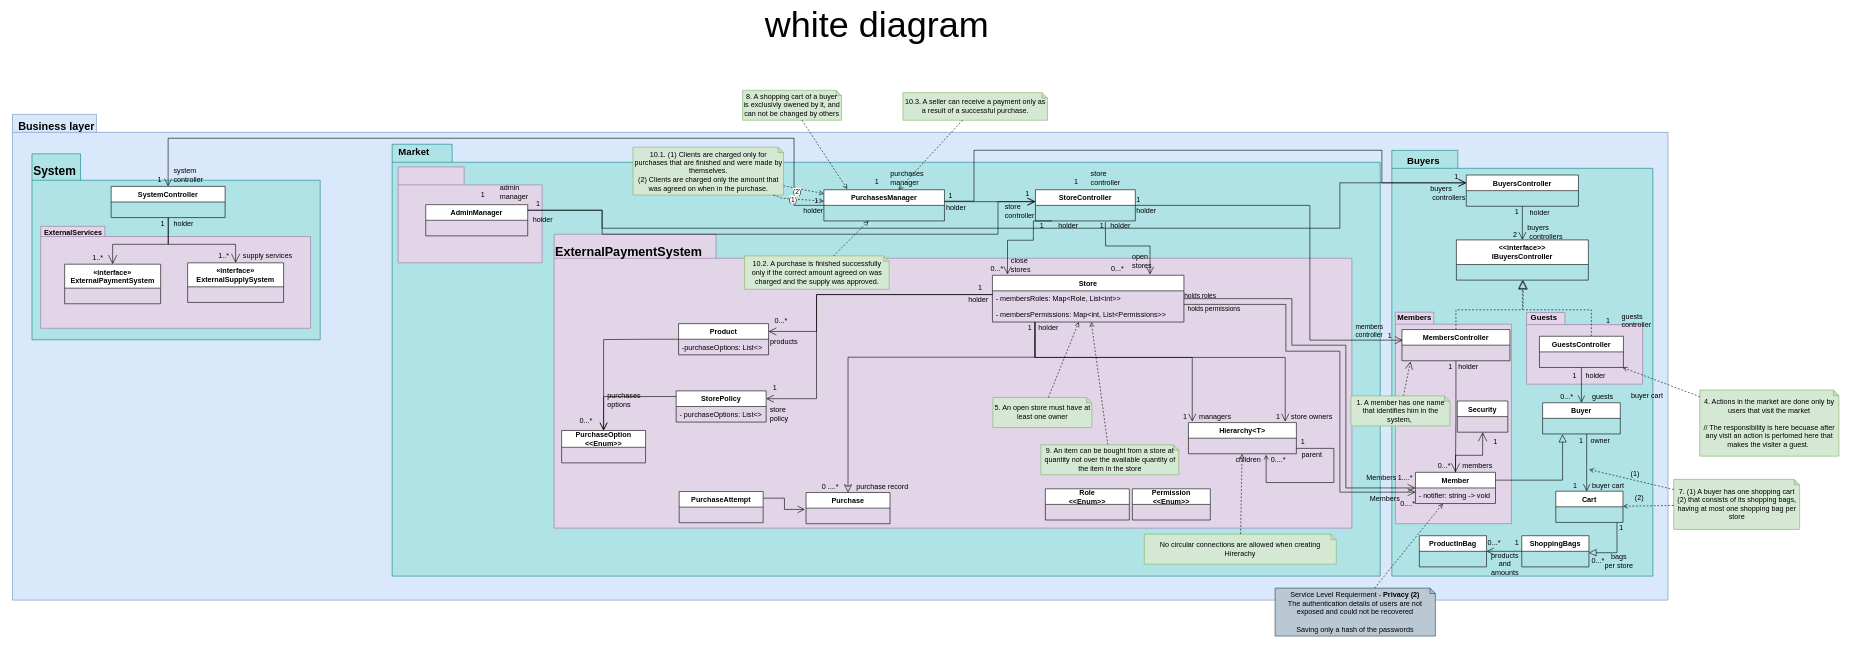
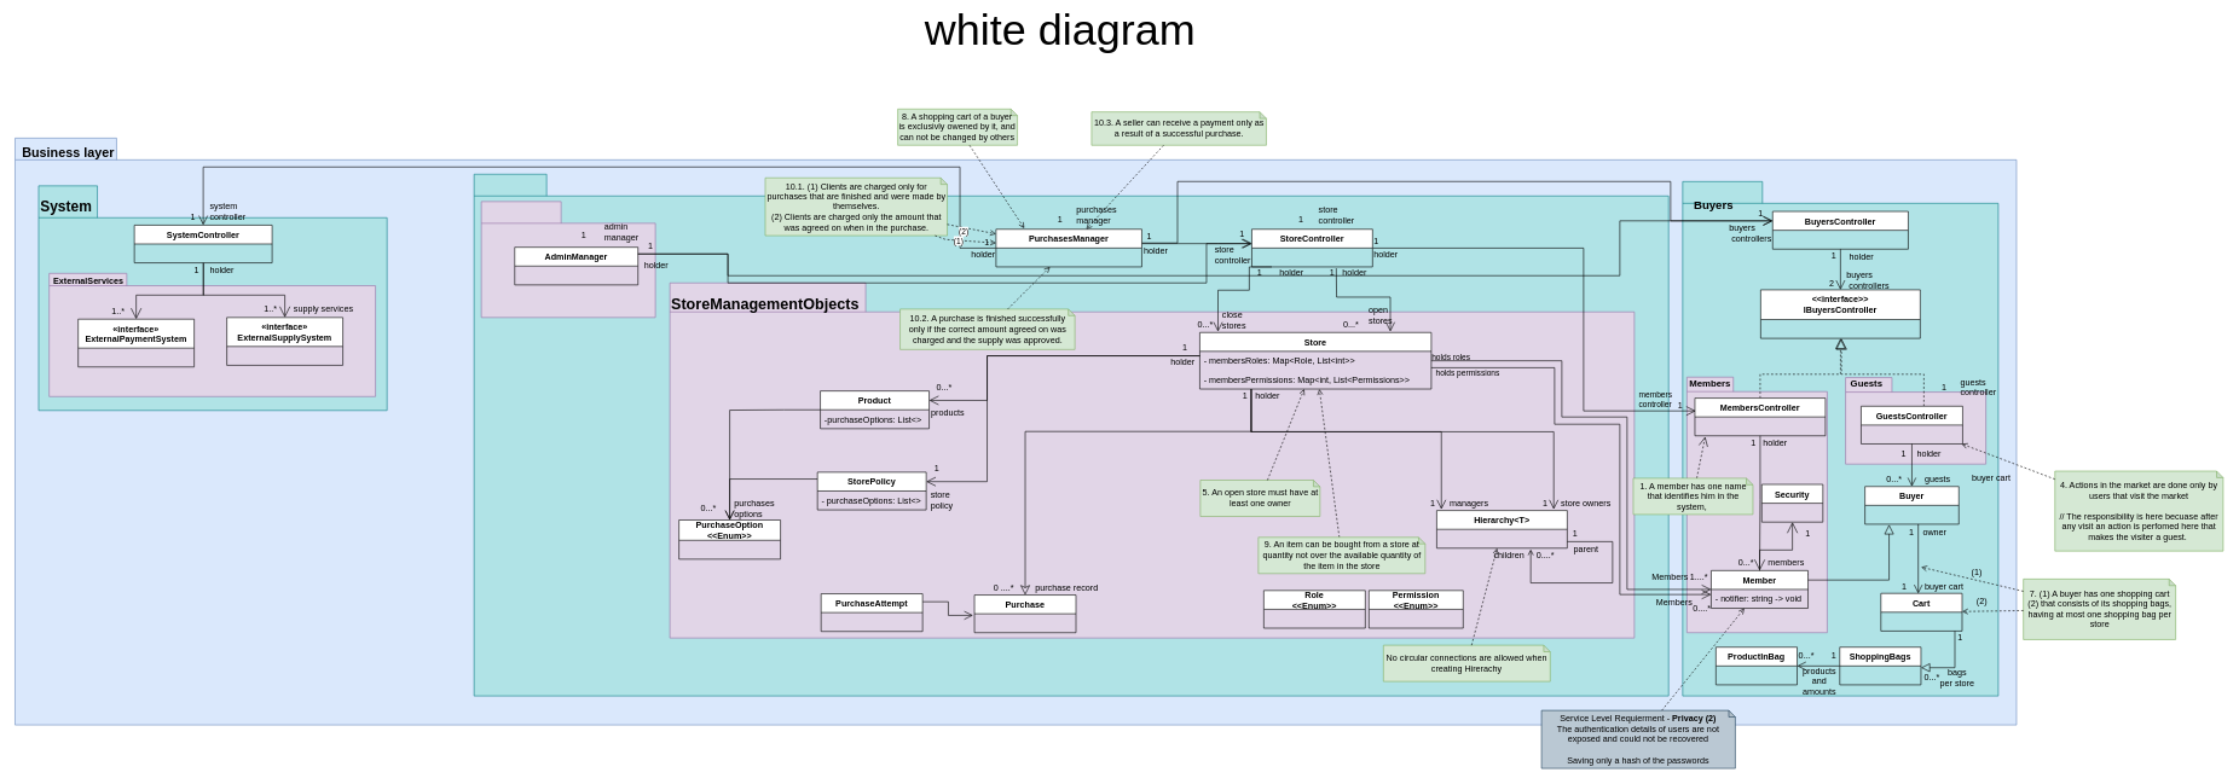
- <mxCell id="183" value="&lt;b&gt;Market&lt;/b&gt;" style="text;html=1;align=center;verticalAlign=middle;resizable=0;points=[];autosize=1;strokeColor=none;fillColor=none;fontSize=16;" vertex="1" parent="1"><mxGeometry x="654" y="241.86" width="70" height="20" as="geometry" /></mxCell>
- <mxCell id="166" value="&lt;b&gt;Buyers&lt;/b&gt;" style="text;html=1;align=center;verticalAlign=middle;resizable=0;points=[];autosize=1;strokeColor=none;fillColor=none;fontSize=16;" vertex="1" parent="1"><mxGeometry x="2337.25" y="257.39" width="70" height="20" as="geometry" /></mxCell>
+ <mxCell id="166" value="&lt;b&gt;Buyers&lt;/b&gt;" style="text;html=1;align=center;verticalAlign=middle;resizable=0;points=[];autosize=1;strokeColor=none;fillColor=none;fontSize=16;" vertex="1" parent="1"><mxGeometry x="2327.25" y="272.39" width="70" height="20" as="geometry" /></mxCell>
- <mxCell id="7" value="ExternalPaymentSystem" style="shape=folder;fontStyle=1;spacingTop=10;tabWidth=270;tabHeight=40;tabPosition=left;html=1;fontSize=21;fillColor=#e1d5e7;strokeColor=#9673a6;align=left;verticalAlign=top;" vertex="1" parent="1"><mxGeometry x="923" y="390" width="1330" height="490" as="geometry" /></mxCell>
+ <mxCell id="7" value="StoreManagementObjects" style="shape=folder;fontStyle=1;spacingTop=10;tabWidth=270;tabHeight=40;tabPosition=left;html=1;fontSize=21;fillColor=#e1d5e7;strokeColor=#9673a6;align=left;verticalAlign=top;" vertex="1" parent="1"><mxGeometry x="923" y="390" width="1330" height="490" as="geometry" /></mxCell>
- <mxCell id="132" value="purchases&amp;nbsp;&lt;br&gt;&lt;div style=&quot;text-align: left&quot;&gt;&lt;span&gt;options&lt;/span&gt;&lt;/div&gt;" style="text;html=1;align=center;verticalAlign=middle;resizable=0;points=[];autosize=1;strokeColor=none;fillColor=none;" vertex="1" parent="1"><mxGeometry x="1005.5" y="652.2" width="70" height="30" as="geometry" /></mxCell>
+ <mxCell id="132" value="purchases&amp;nbsp;&lt;br&gt;&lt;div style=&quot;text-align: left&quot;&gt;&lt;span&gt;options&lt;/span&gt;&lt;/div&gt;" style="text;html=1;align=center;verticalAlign=middle;resizable=0;points=[];autosize=1;strokeColor=none;fillColor=none;" vertex="1" parent="1"><mxGeometry x="1005.5" y="687.2" width="70" height="30" as="geometry" /></mxCell>
- <mxCell id="192" value="No circular connections are allowed when creating Hirerachy" style="shape=note;whiteSpace=wrap;html=1;backgroundOutline=1;darkOpacity=0.05;labelBackgroundColor=none;fillColor=#d5e8d4;strokeColor=#82b366;size=9;" vertex="1" parent="1"><mxGeometry x="1907" y="890" width="320" height="50" as="geometry" /></mxCell>
+ <mxCell id="192" value="No circular connections are allowed when creating Hirerachy" style="shape=note;whiteSpace=wrap;html=1;backgroundOutline=1;darkOpacity=0.05;labelBackgroundColor=none;fillColor=#d5e8d4;strokeColor=#82b366;size=9;" vertex="1" parent="1"><mxGeometry x="1907" y="890" width="230" height="50" as="geometry" /></mxCell>
